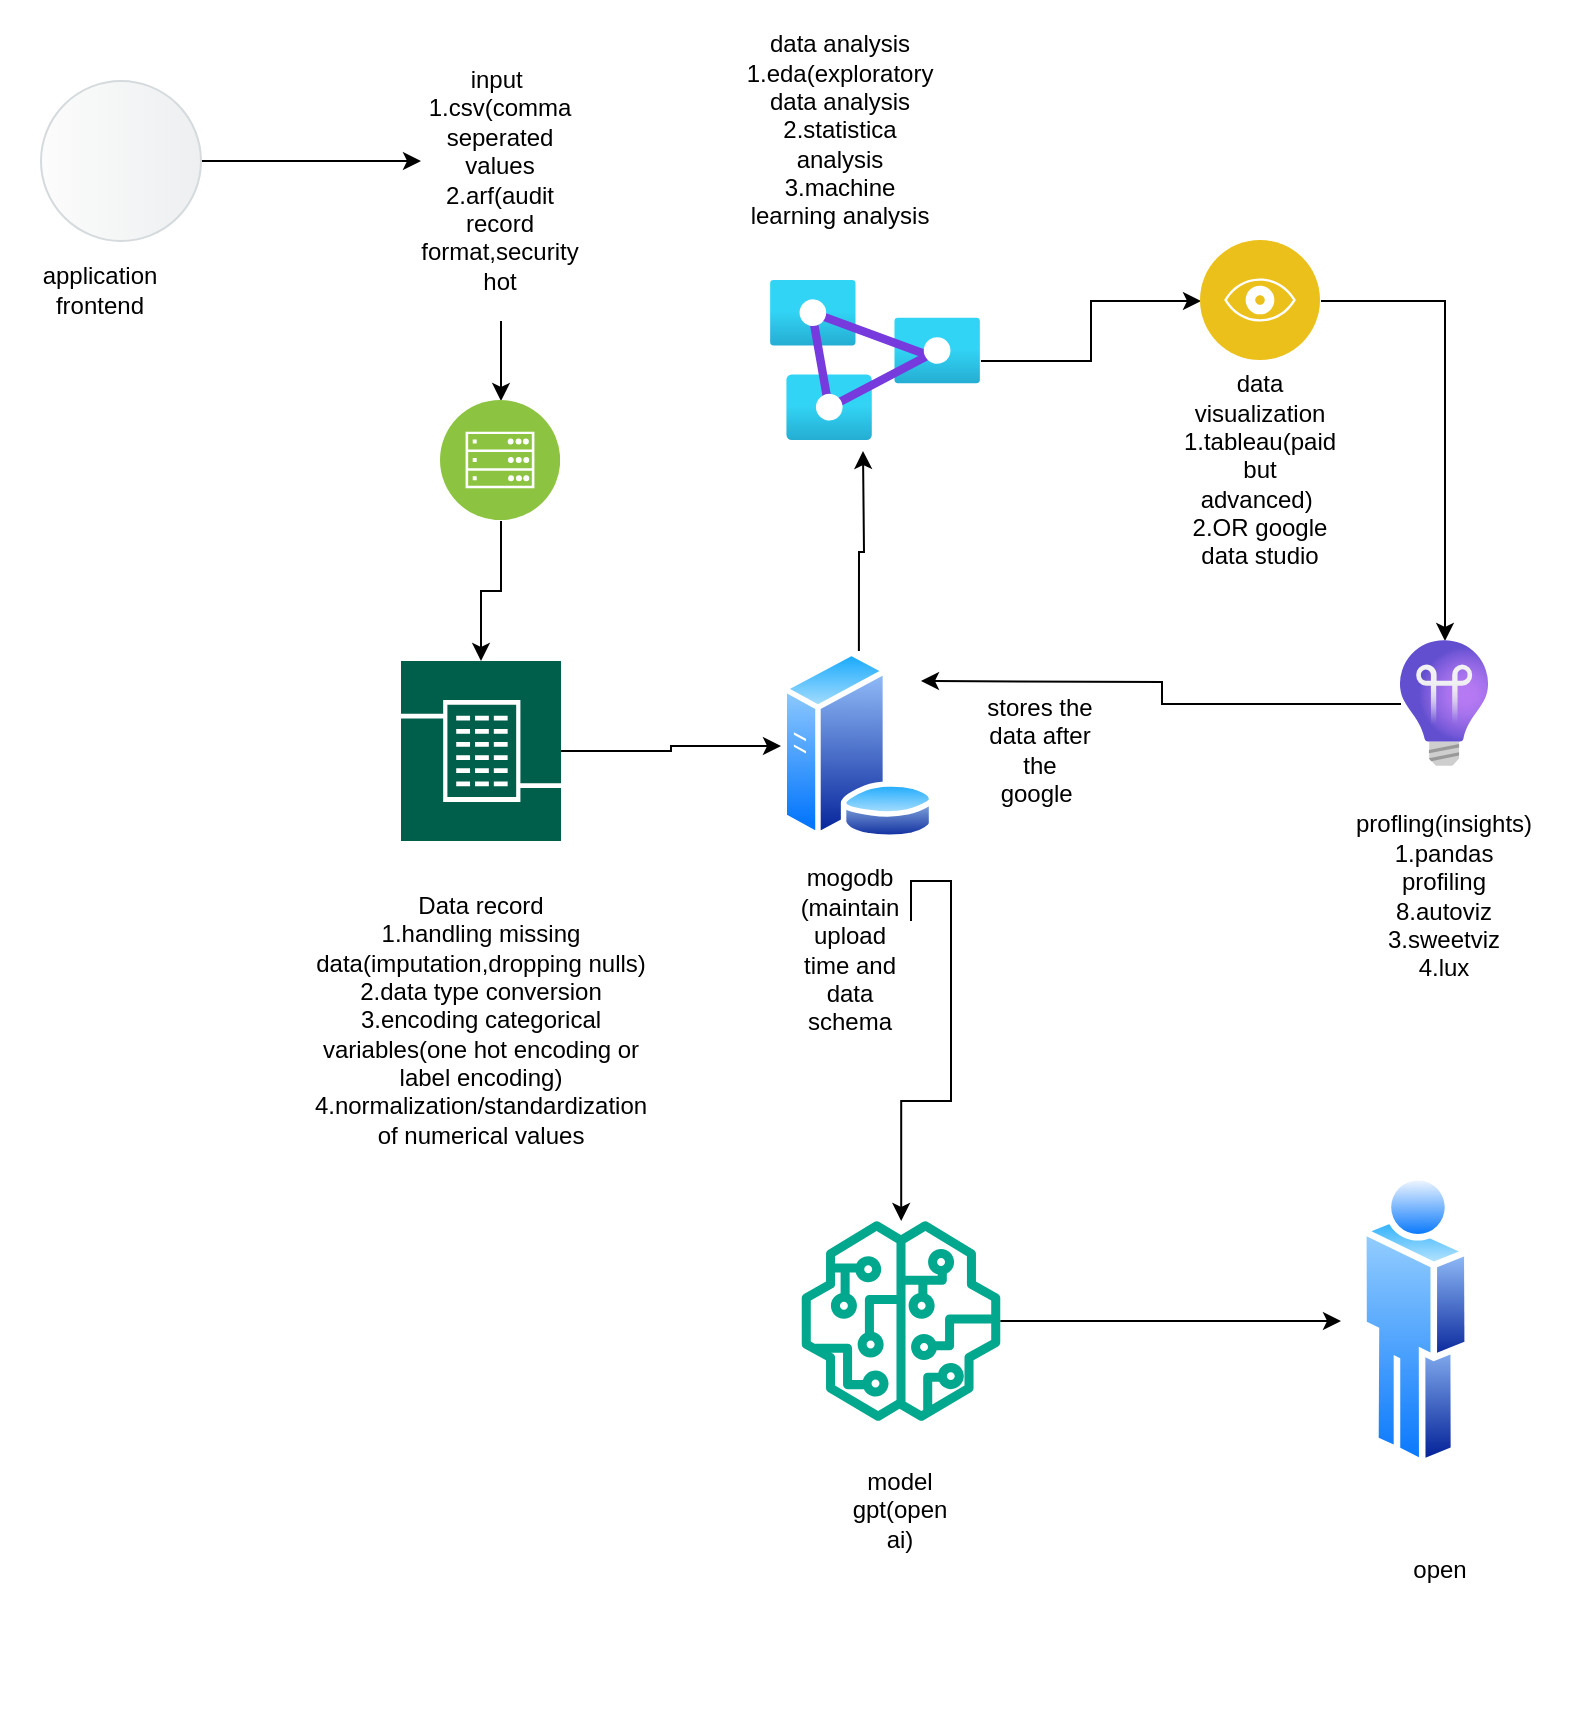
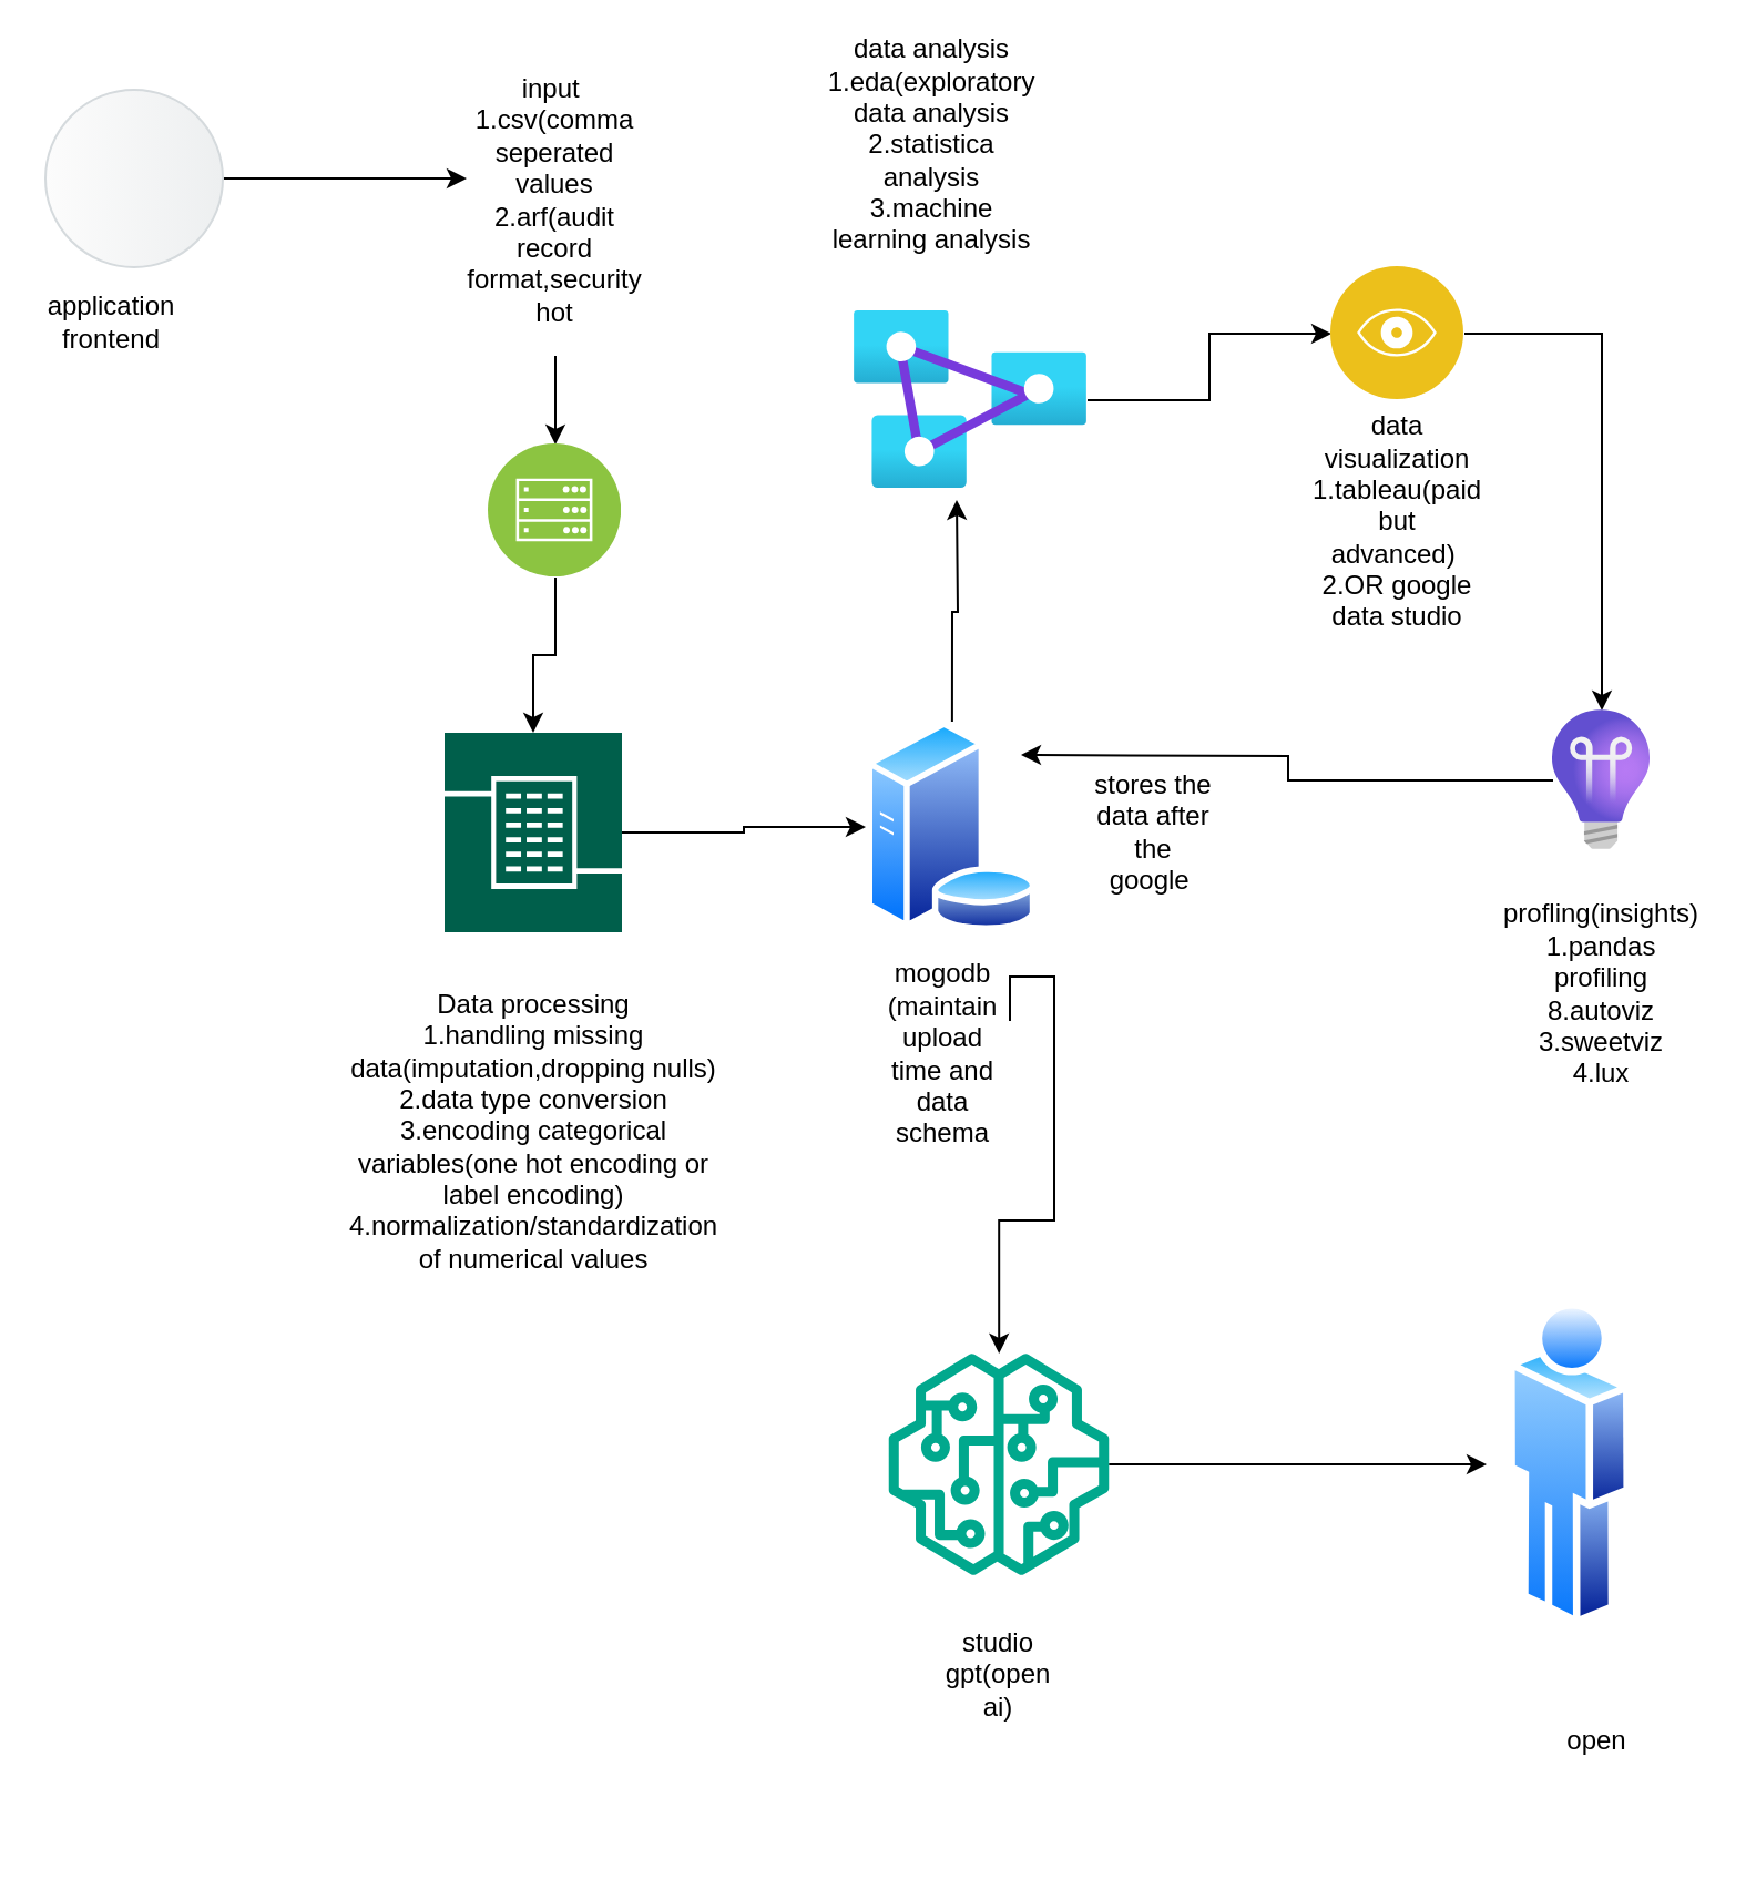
- <mxCell id="10" value="Data record&lt;div&gt;1.handling missing data(imputation,dropping nulls)&lt;/div&gt;&lt;div&gt;2.data type conversion&lt;/div&gt;&lt;div&gt;3.encoding categorical variables(one hot encoding or label encoding)&lt;/div&gt;&lt;div&gt;4.normalization/standardization of numerical values&lt;/div&gt;" style="text;html=1;align=center;verticalAlign=middle;whiteSpace=wrap;rounded=0;movable=1;resizable=1;rotatable=1;deletable=1;editable=1;locked=0;connectable=1;" vertex="1" parent="1"><mxGeometry x="172.5" y="430" width="135" height="160" as="geometry" /></mxCell>
+ <mxCell id="10" value="Data processing&lt;div&gt;1.handling missing data(imputation,dropping nulls)&lt;/div&gt;&lt;div&gt;2.data type conversion&lt;/div&gt;&lt;div&gt;3.encoding categorical variables(one hot encoding or label encoding)&lt;/div&gt;&lt;div&gt;4.normalization/standardization of numerical values&lt;/div&gt;" style="text;html=1;align=center;verticalAlign=middle;whiteSpace=wrap;rounded=0;movable=1;resizable=1;rotatable=1;deletable=1;editable=1;locked=0;connectable=1;" vertex="1" parent="1"><mxGeometry x="172.5" y="430" width="135" height="160" as="geometry" /></mxCell>
- <mxCell id="28" value="model gpt(open ai)" style="text;html=1;align=center;verticalAlign=middle;whiteSpace=wrap;rounded=0;" vertex="1" parent="1"><mxGeometry x="420" y="730" width="60" height="50" as="geometry" /></mxCell>
+ <mxCell id="28" value="studio gpt(open ai)" style="text;html=1;align=center;verticalAlign=middle;whiteSpace=wrap;rounded=0;" vertex="1" parent="1"><mxGeometry x="420" y="730" width="60" height="50" as="geometry" /></mxCell>
